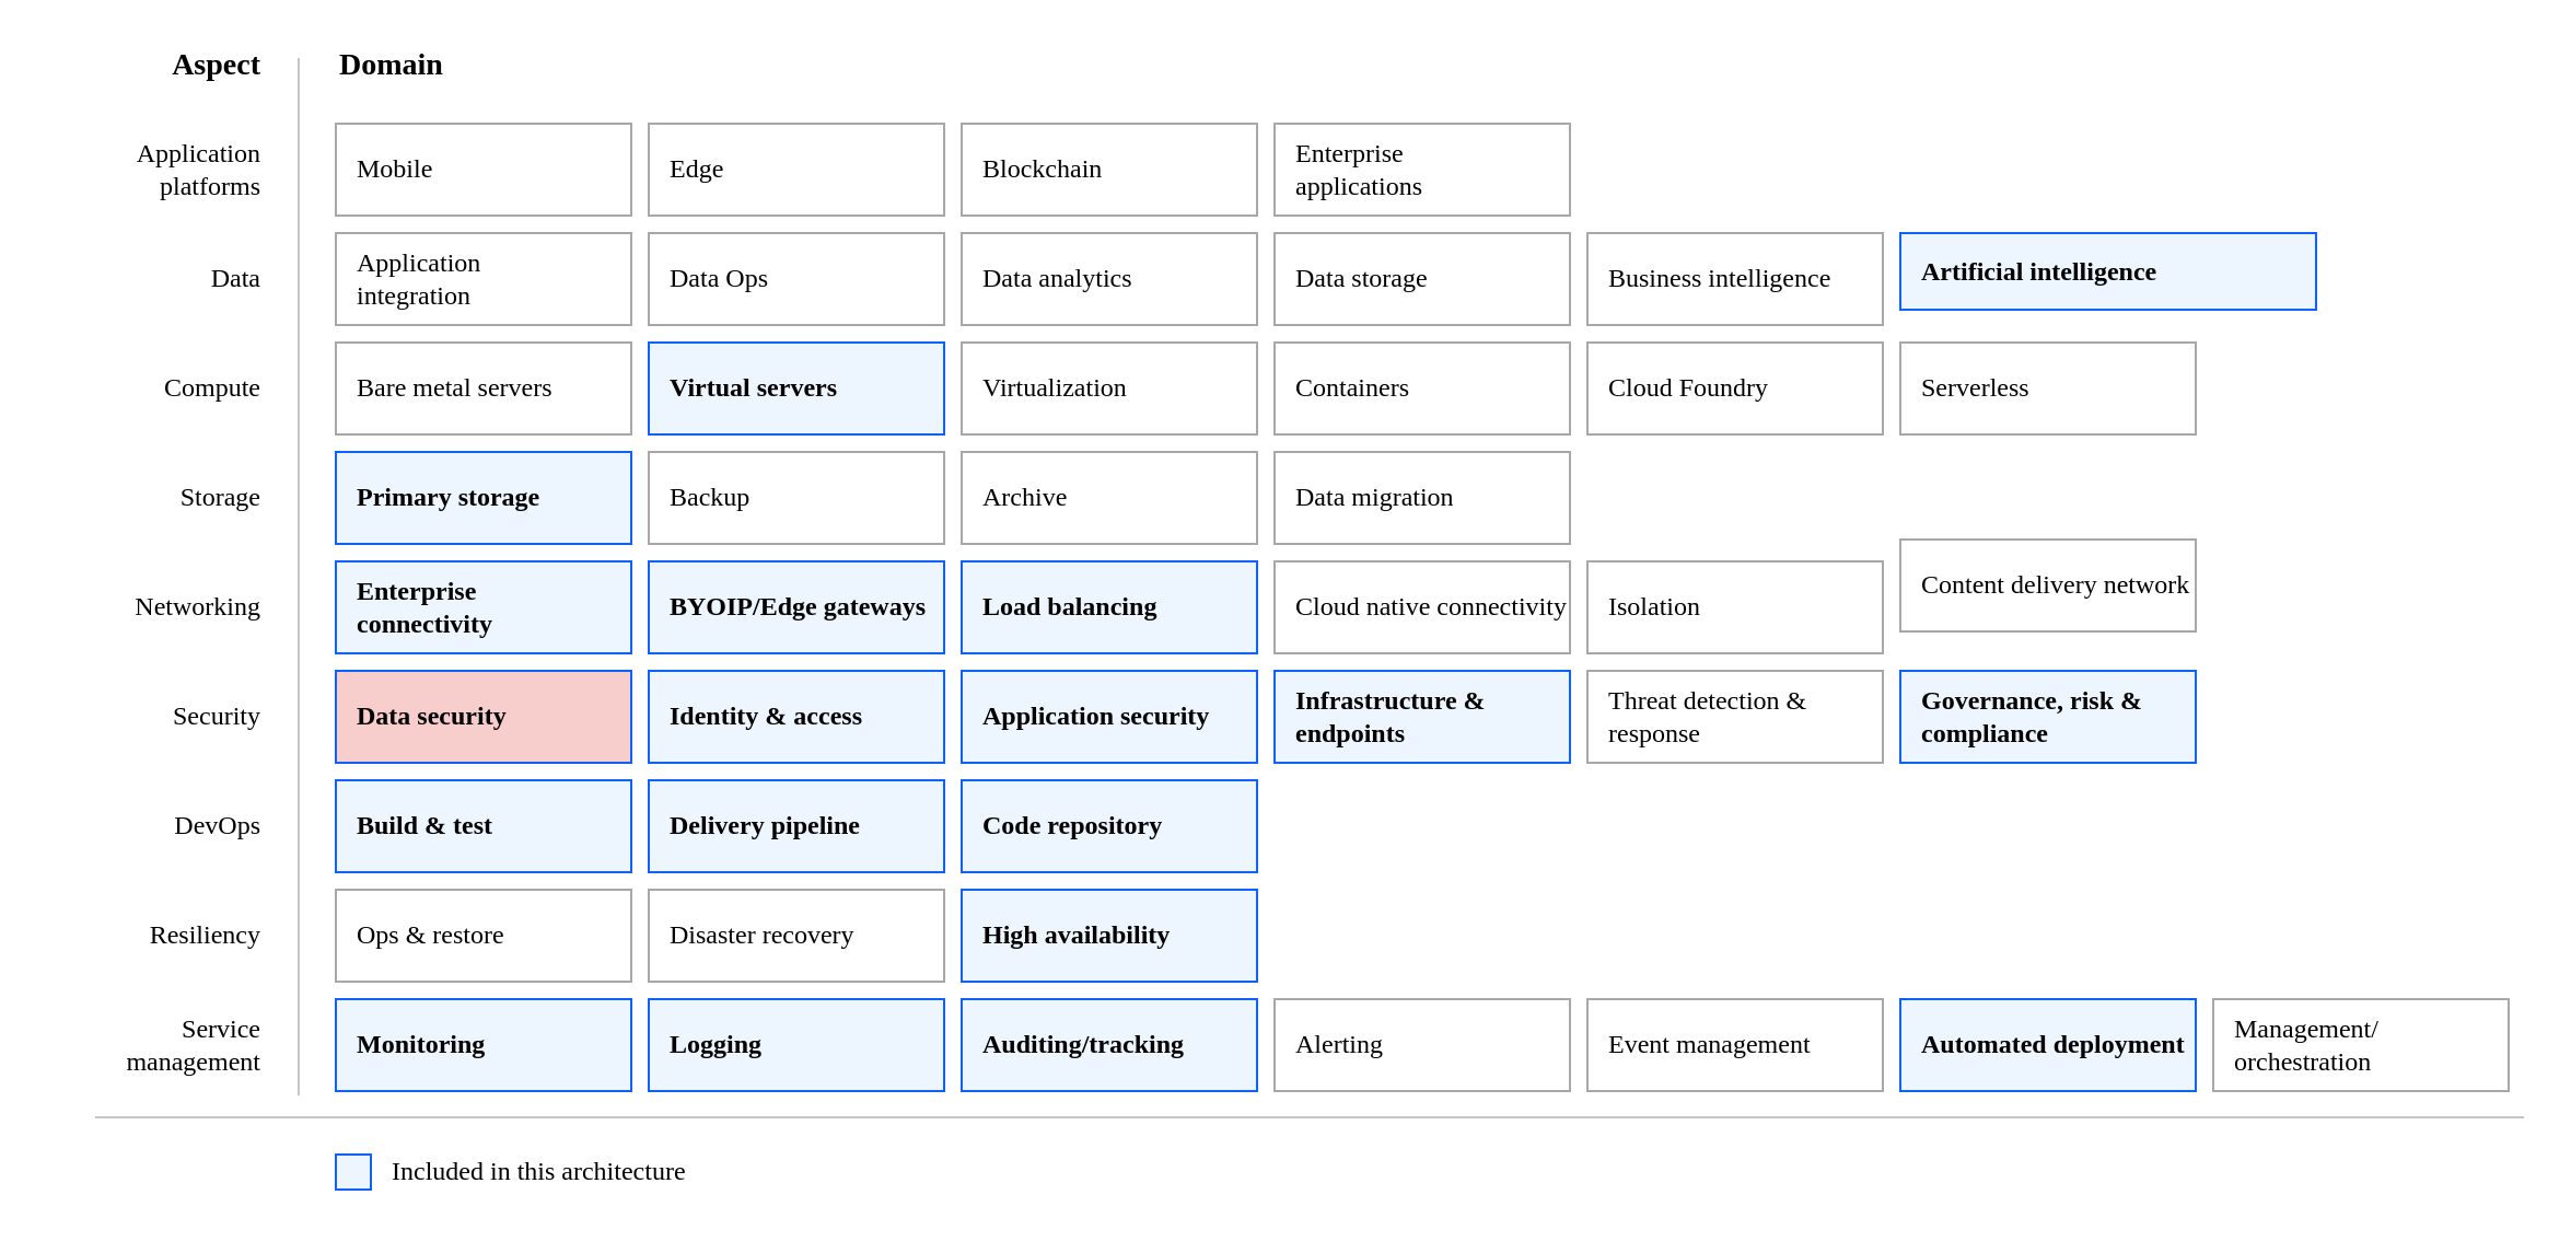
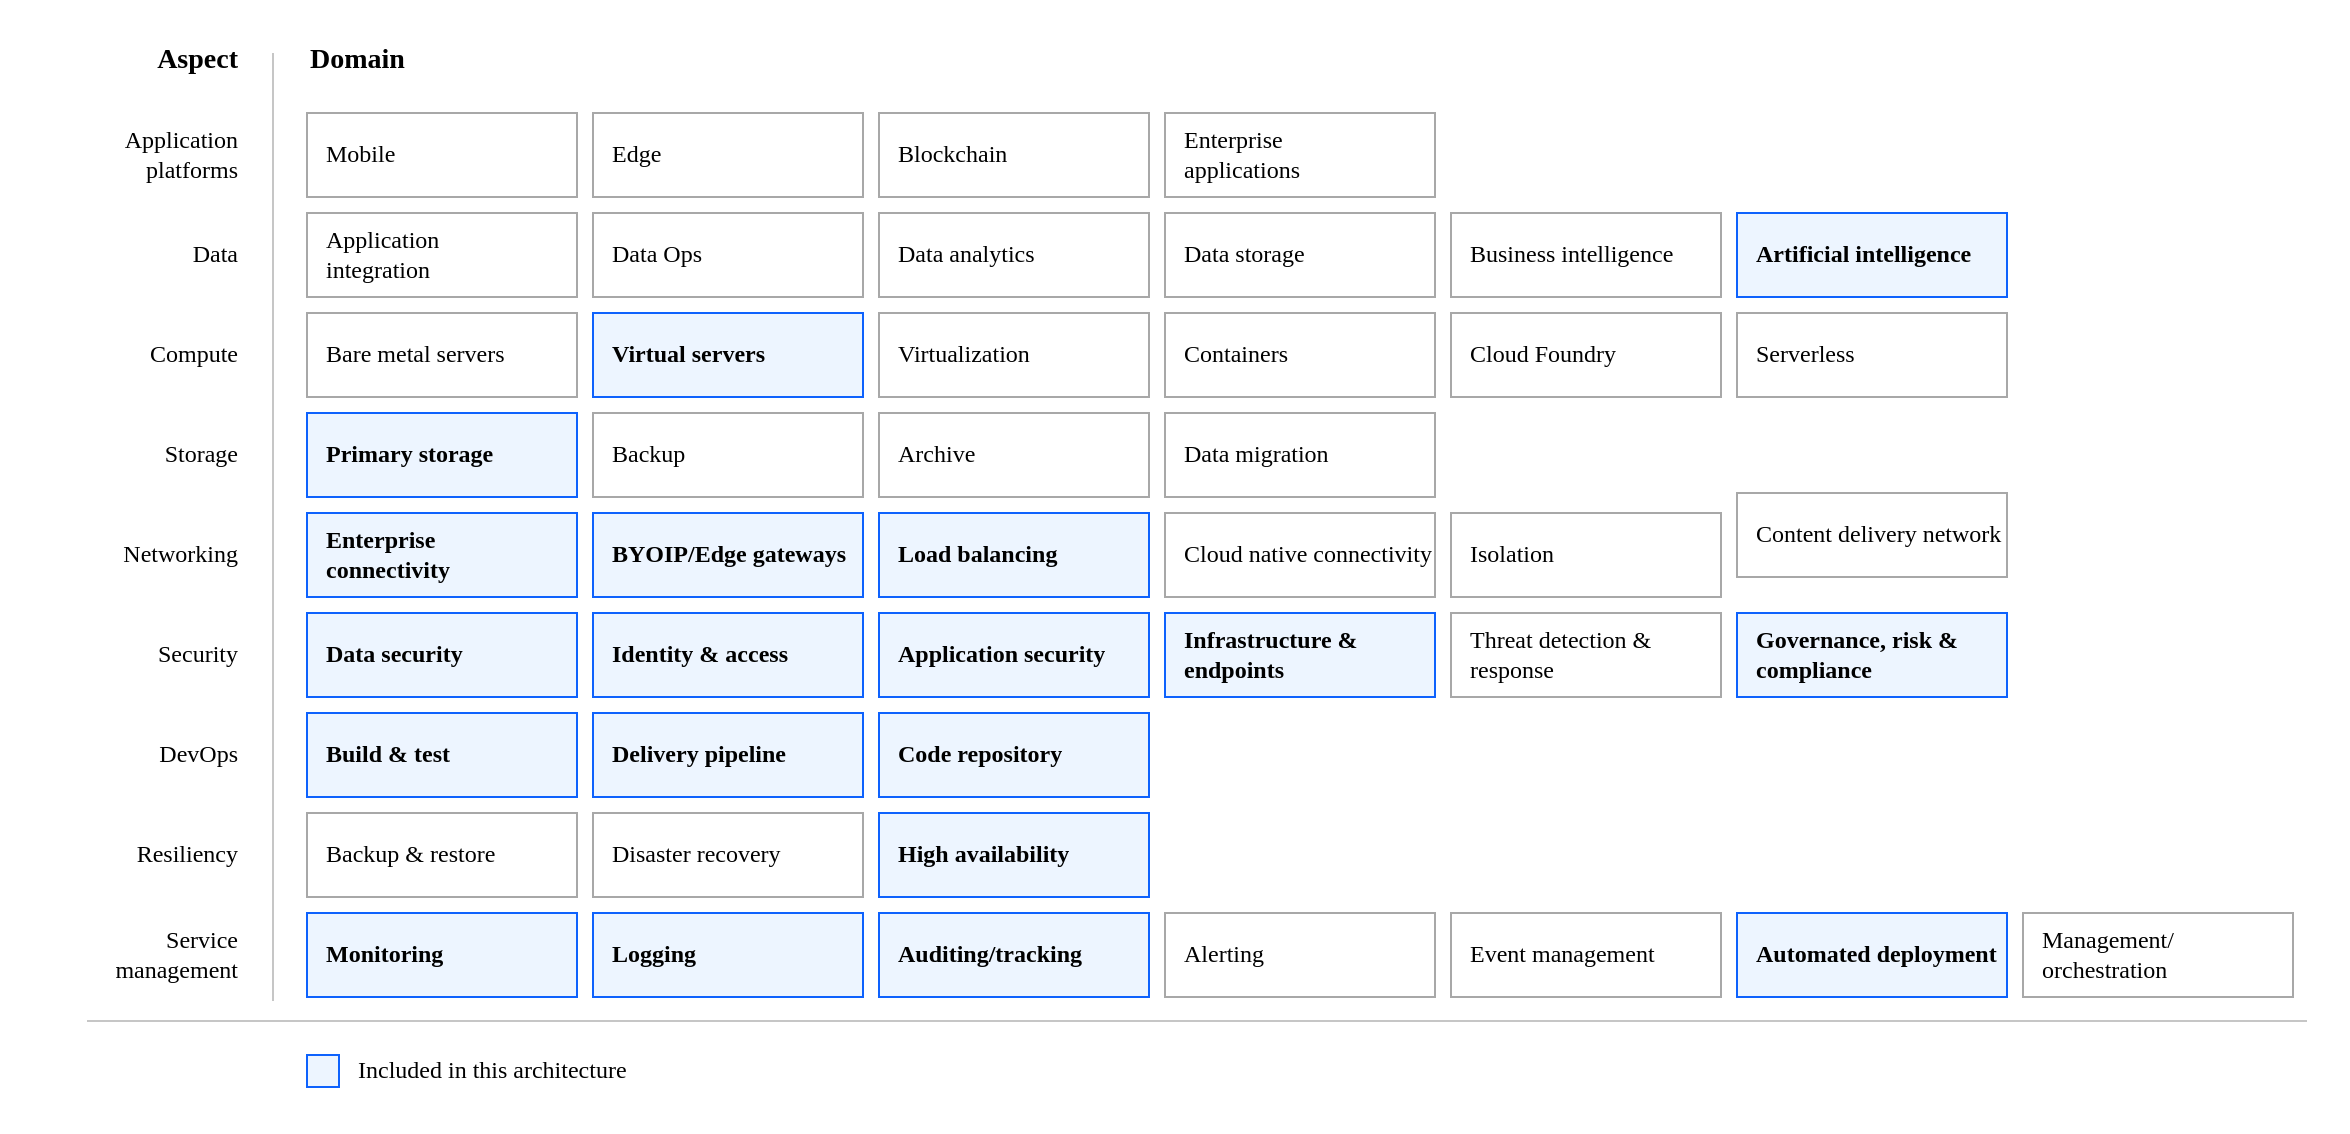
- <mxCell id="61" value="Artificial intelligence" style="rounded=0;whiteSpace=wrap;html=1;strokeColor=#0E62FD;align=left;spacingLeft=8;fontFamily=IBM Plex Sans;fillColor=#EDF5FF;fontStyle=1;verticalAlign=middle;fontSize=12;fontColor=default;" parent="1" vertex="1"><mxGeometry x="868" y="106" width="190" height="35" as="geometry" /></mxCell>
+ <mxCell id="61" value="Artificial intelligence" style="rounded=0;whiteSpace=wrap;html=1;strokeColor=#0E62FD;align=left;spacingLeft=8;fontFamily=IBM Plex Sans;fillColor=#EDF5FF;fontStyle=1;verticalAlign=middle;fontSize=12;fontColor=default;" parent="1" vertex="1"><mxGeometry x="868" y="106" width="135" height="42" as="geometry" /></mxCell>
- <mxCell id="8" value="Data security" style="rounded=0;whiteSpace=wrap;html=1;strokeColor=#0E62FD;align=left;spacingLeft=8;fontFamily=IBM Plex Sans;fontStyle=1;fillColor=#f8cecc;verticalAlign=middle;fontSize=12;fontColor=default;" parent="1" vertex="1"><mxGeometry x="153" y="306" width="135" height="42" as="geometry" /></mxCell>
+ <mxCell id="8" value="Data security" style="rounded=0;whiteSpace=wrap;html=1;strokeColor=#0E62FD;align=left;spacingLeft=8;fontFamily=IBM Plex Sans;fontStyle=1;fillColor=#EDF5FF;verticalAlign=middle;fontSize=12;fontColor=default;" parent="1" vertex="1"><mxGeometry x="153" y="306" width="135" height="42" as="geometry" /></mxCell>
- <mxCell id="9" value="Ops &amp;amp; restore" style="rounded=0;whiteSpace=wrap;html=1;strokeColor=#A8A8A8;align=left;spacingLeft=8;fontFamily=IBM Plex Sans;" parent="1" vertex="1"><mxGeometry x="153" y="406" width="135" height="42" as="geometry" /></mxCell>
+ <mxCell id="9" value="Backup &amp;amp; restore" style="rounded=0;whiteSpace=wrap;html=1;strokeColor=#A8A8A8;align=left;spacingLeft=8;fontFamily=IBM Plex Sans;" parent="1" vertex="1"><mxGeometry x="153" y="406" width="135" height="42" as="geometry" /></mxCell>
